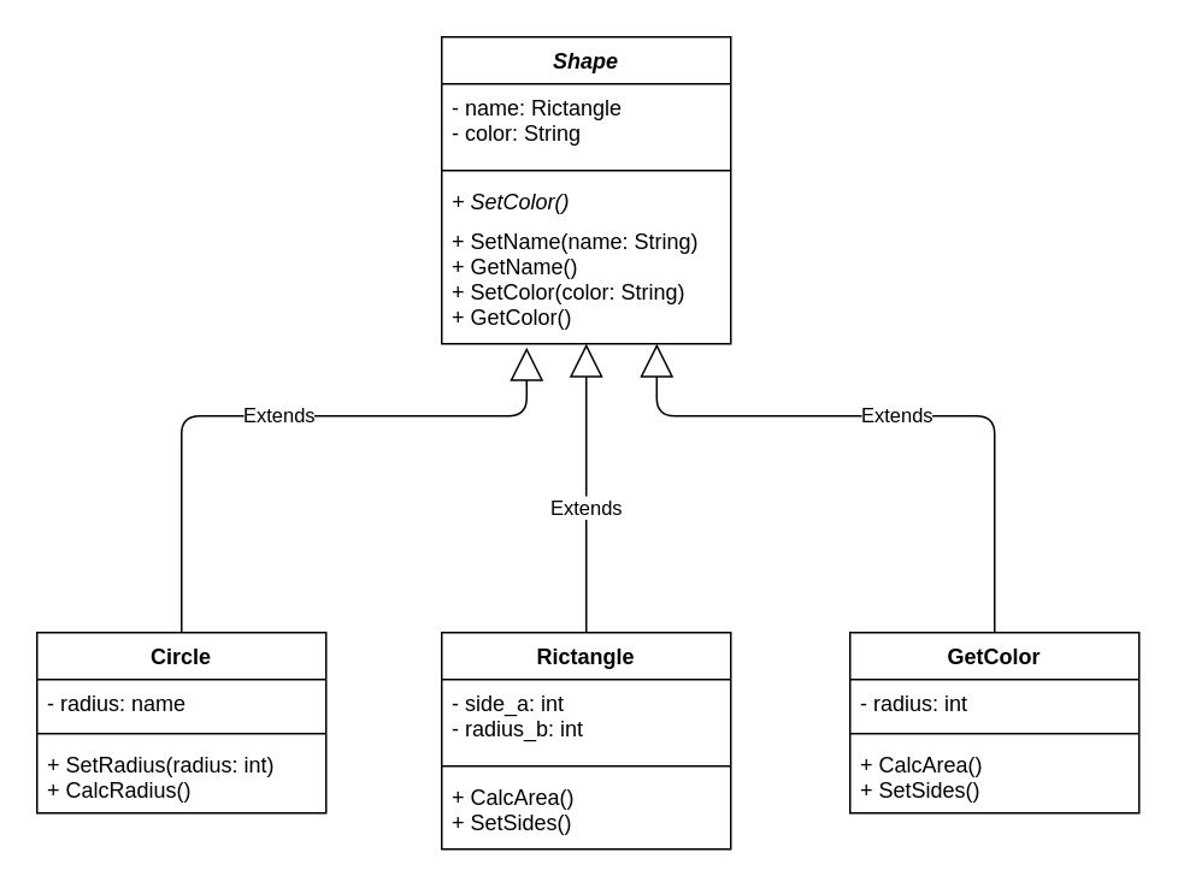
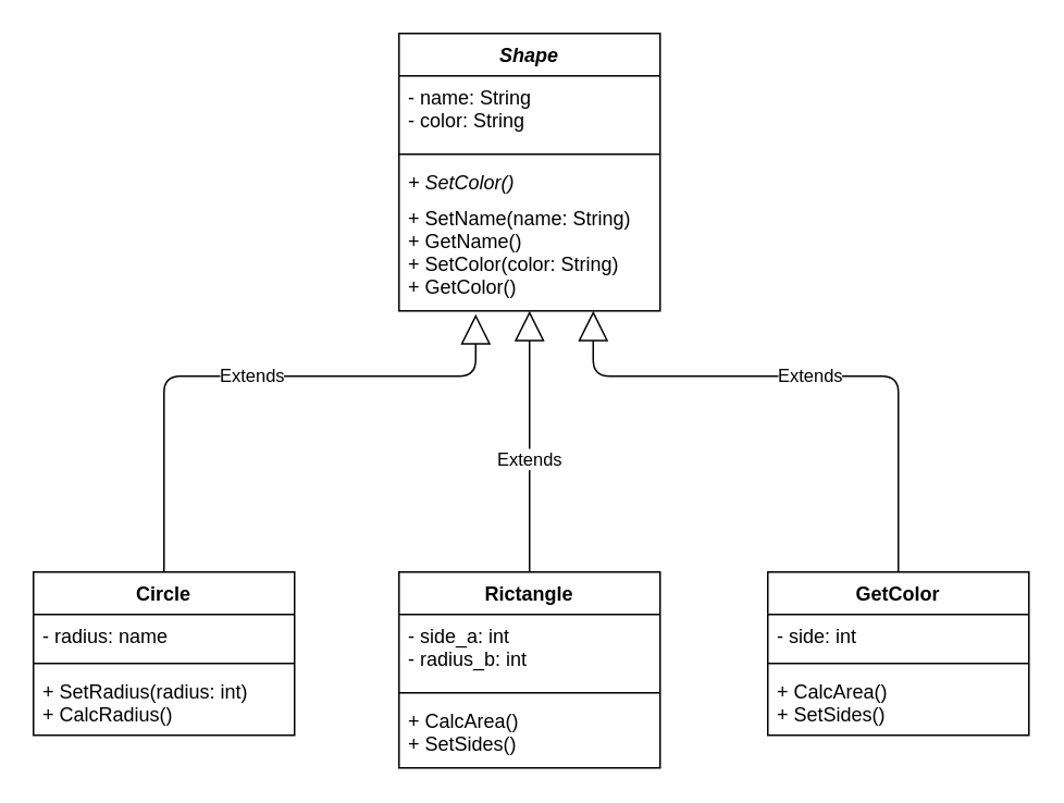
- <mxCell id="3" value="- name: Rictangle&#10;- color: String" style="text;strokeColor=none;fillColor=none;align=left;verticalAlign=top;spacingLeft=4;spacingRight=4;overflow=hidden;rotatable=0;points=[[0,0.5],[1,0.5]];portConstraint=eastwest;" parent="2" vertex="1"><mxGeometry y="26" width="160" height="44" as="geometry" /></mxCell>
+ <mxCell id="3" value="- name: String&#10;- color: String" style="text;strokeColor=none;fillColor=none;align=left;verticalAlign=top;spacingLeft=4;spacingRight=4;overflow=hidden;rotatable=0;points=[[0,0.5],[1,0.5]];portConstraint=eastwest;" parent="2" vertex="1"><mxGeometry y="26" width="160" height="44" as="geometry" /></mxCell>
- <mxCell id="14" value="- radius: int" style="text;strokeColor=none;fillColor=none;align=left;verticalAlign=top;spacingLeft=4;spacingRight=4;overflow=hidden;rotatable=0;points=[[0,0.5],[1,0.5]];portConstraint=eastwest;" parent="13" vertex="1"><mxGeometry y="26" width="160" height="26" as="geometry" /></mxCell>
+ <mxCell id="14" value="- side: int" style="text;strokeColor=none;fillColor=none;align=left;verticalAlign=top;spacingLeft=4;spacingRight=4;overflow=hidden;rotatable=0;points=[[0,0.5],[1,0.5]];portConstraint=eastwest;" parent="13" vertex="1"><mxGeometry y="26" width="160" height="26" as="geometry" /></mxCell>
